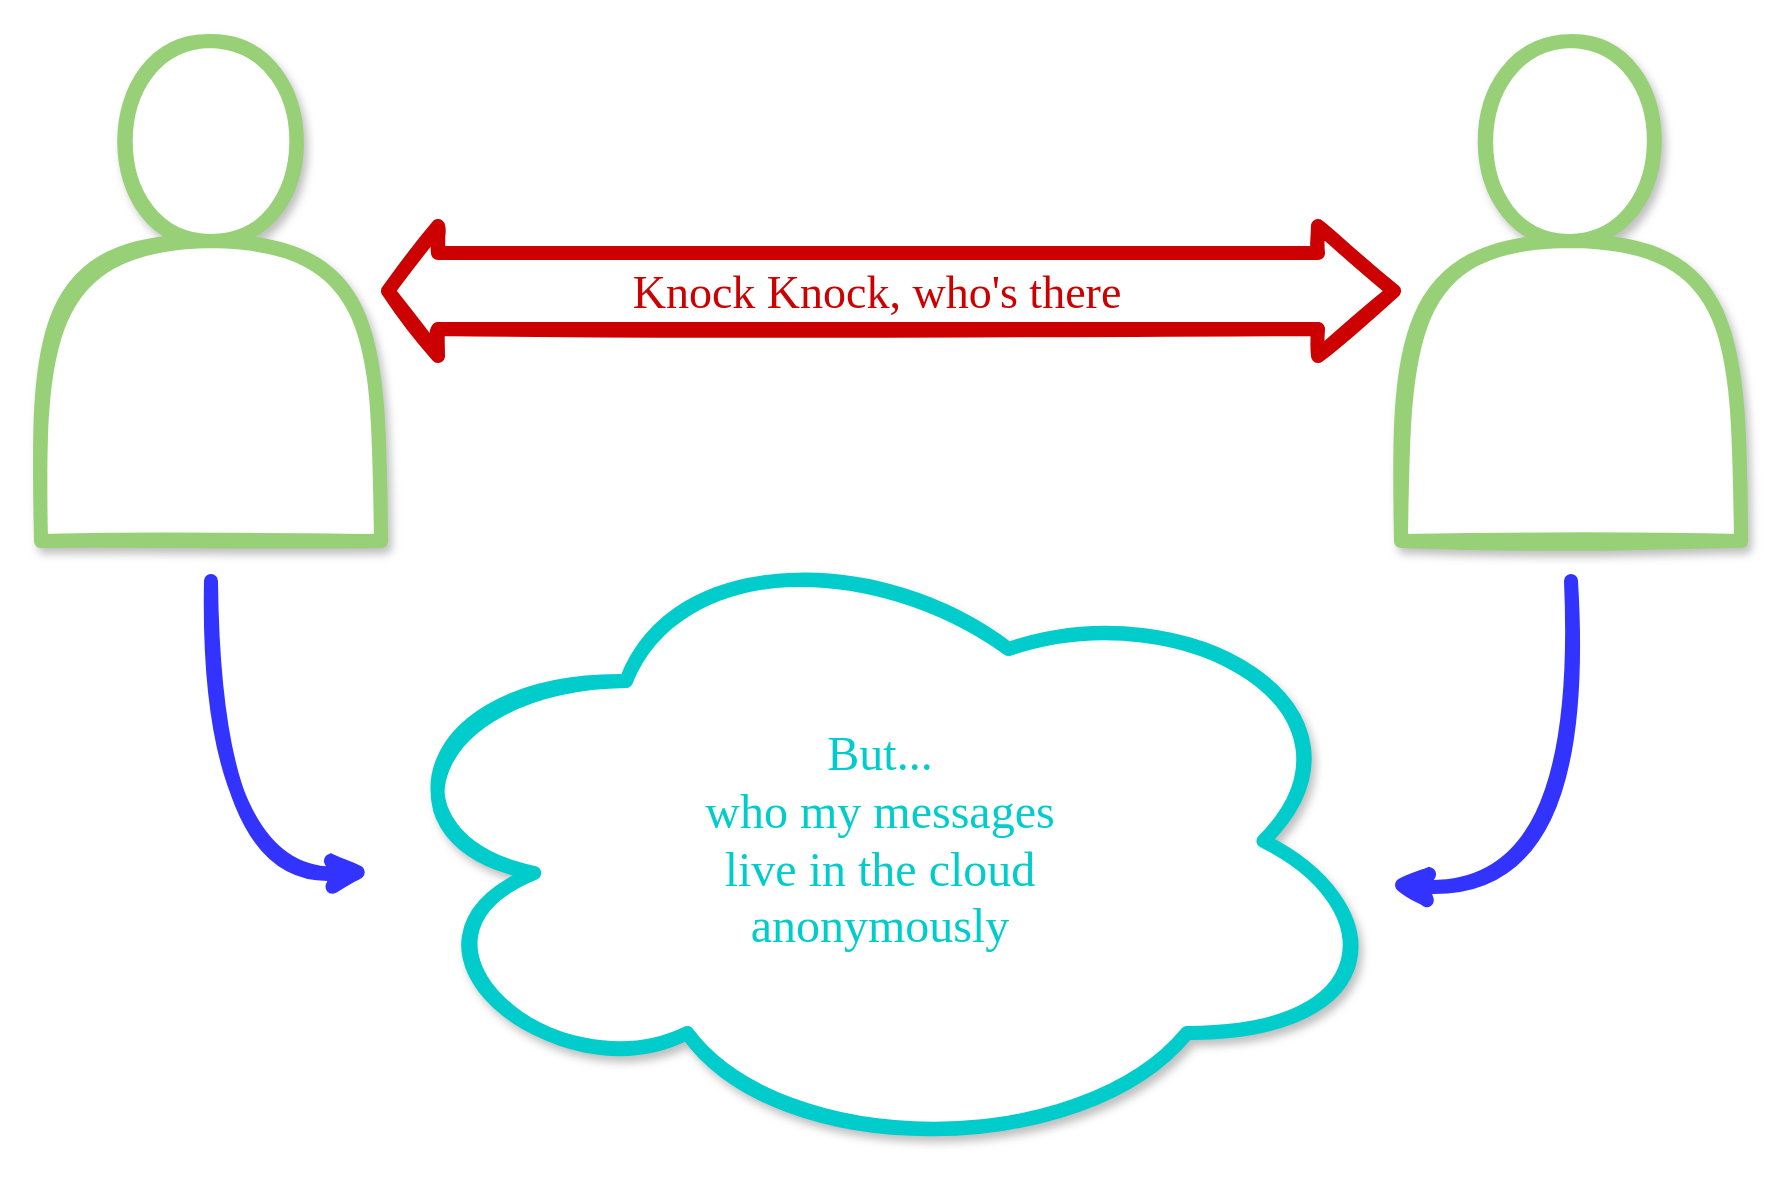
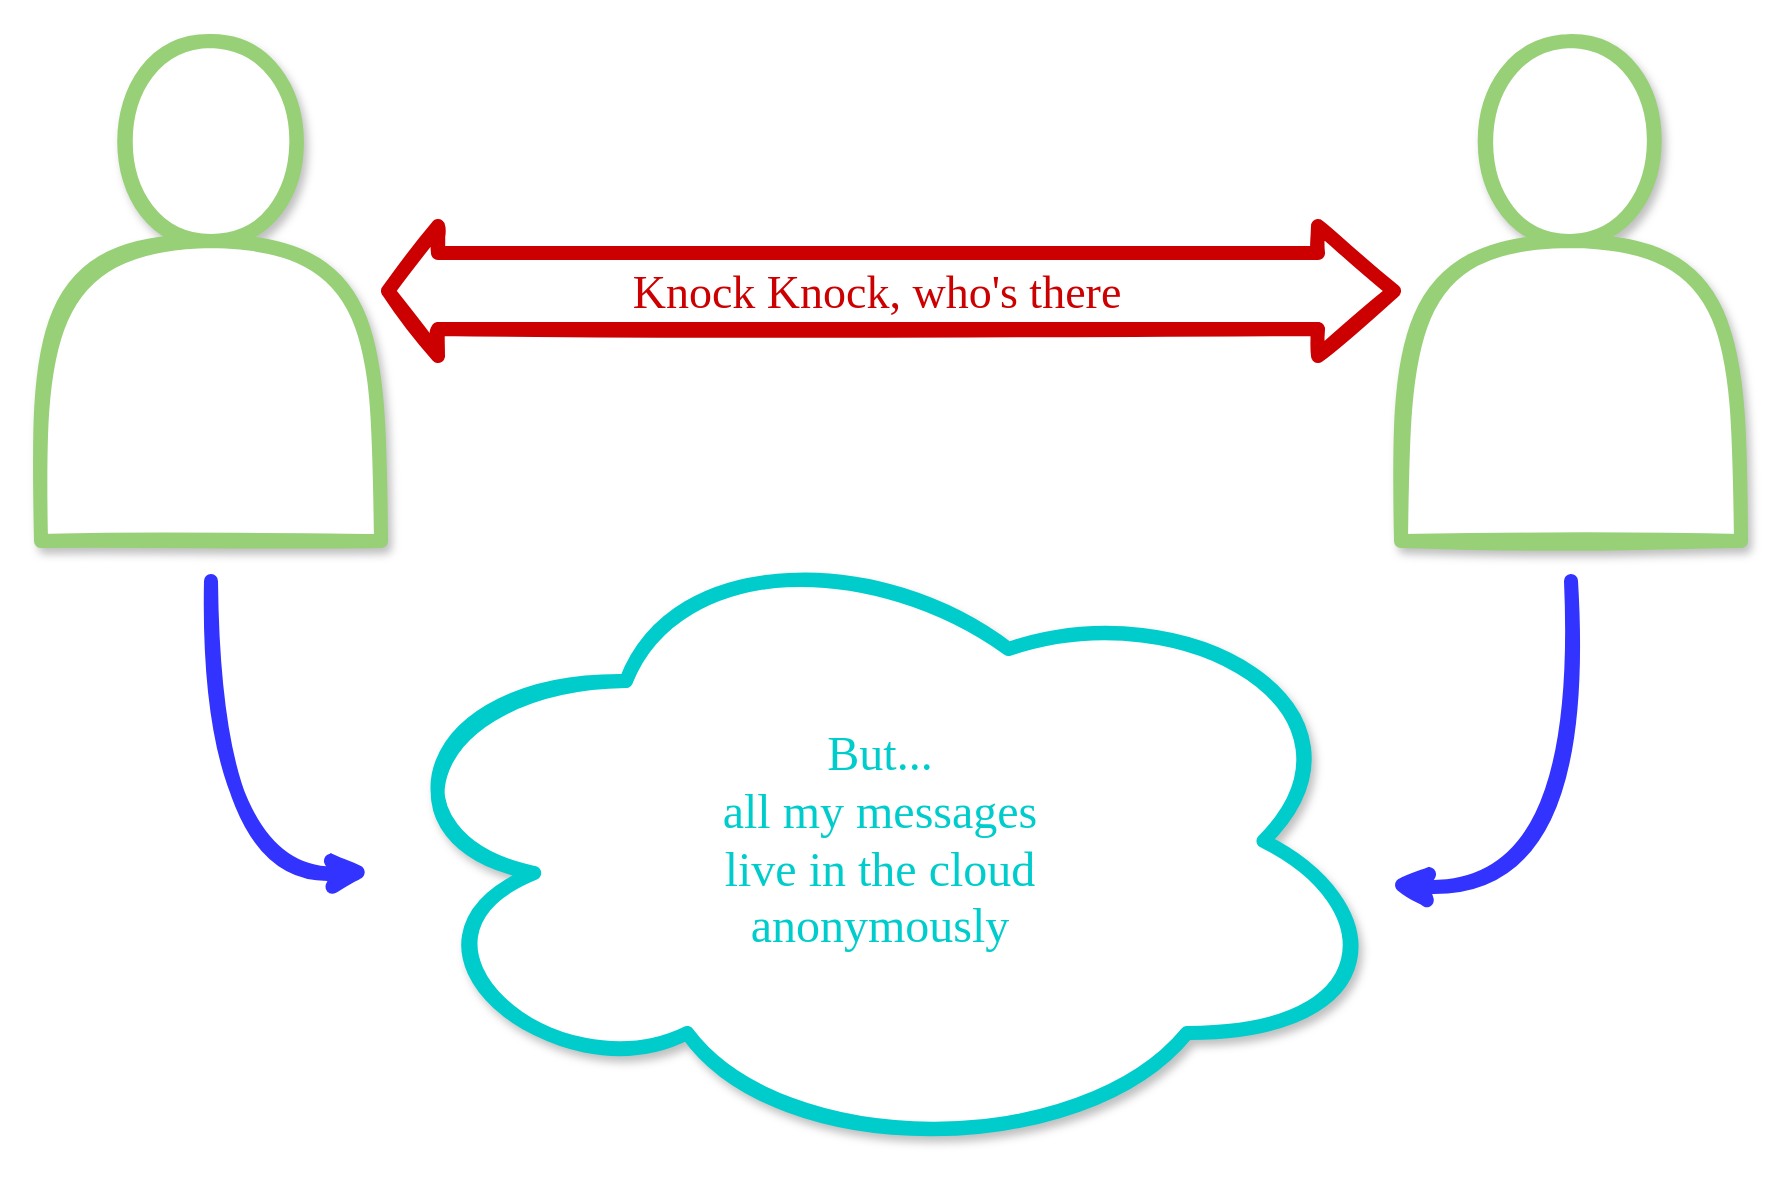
- <mxCell id="4" value="&lt;font color=&quot;#00cccc&quot; style=&quot;font-size: 24px&quot;&gt;But...&lt;br&gt;who my messages &lt;br&gt;live in the cloud&lt;br&gt;anonymously&lt;br&gt;&lt;/font&gt;" style="ellipse;shape=cloud;whiteSpace=wrap;html=1;rounded=0;shadow=1;sketch=1;fontFamily=Comic Sans MS;fontSize=16;fontColor=#3333FF;strokeWidth=7;strokeColor=#00CCCC;" vertex="1" parent="1"><mxGeometry x="185" y="260" width="510" height="320" as="geometry" /></mxCell>
+ <mxCell id="4" value="&lt;font color=&quot;#00cccc&quot; style=&quot;font-size: 24px&quot;&gt;But...&lt;br&gt;all my messages &lt;br&gt;live in the cloud&lt;br&gt;anonymously&lt;br&gt;&lt;/font&gt;" style="ellipse;shape=cloud;whiteSpace=wrap;html=1;rounded=0;shadow=1;sketch=1;fontFamily=Comic Sans MS;fontSize=16;fontColor=#3333FF;strokeWidth=7;strokeColor=#00CCCC;" vertex="1" parent="1"><mxGeometry x="185" y="260" width="510" height="320" as="geometry" /></mxCell>
